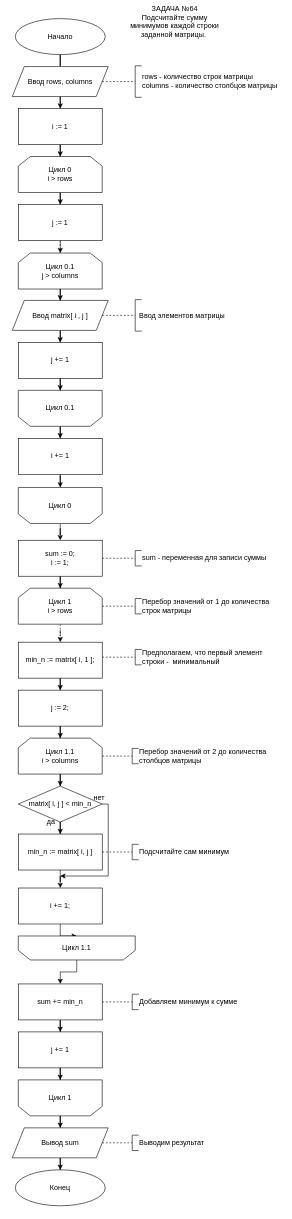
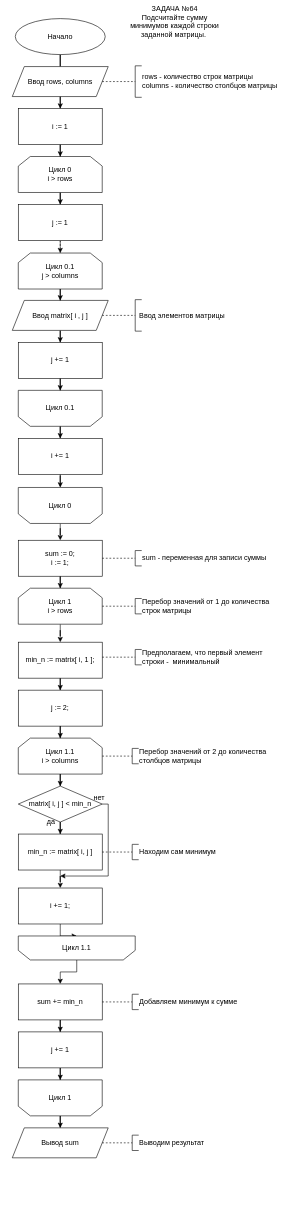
- <mxCell id="7" style="edgeStyle=orthogonalEdgeStyle;rounded=0;orthogonalLoop=1;jettySize=auto;html=1;dashed=1;" parent="1" source="8" target="10" edge="1"><mxGeometry relative="1" as="geometry" /></mxCell>
+ <mxCell id="7" style="edgeStyle=orthogonalEdgeStyle;rounded=0;orthogonalLoop=1;jettySize=auto;html=1;" parent="1" source="8" target="10" edge="1"><mxGeometry relative="1" as="geometry" /></mxCell>
- <mxCell id="46" value="Подсчитайте сам минимум" style="text;html=1;align=left;verticalAlign=middle;whiteSpace=wrap;rounded=0;" parent="1" vertex="1"><mxGeometry x="230" y="1405" width="230" height="30" as="geometry" /></mxCell>
+ <mxCell id="46" value="Находим сам минимум" style="text;html=1;align=left;verticalAlign=middle;whiteSpace=wrap;rounded=0;" parent="1" vertex="1"><mxGeometry x="230" y="1405" width="230" height="30" as="geometry" /></mxCell>
- <mxCell id="30" style="edgeStyle=orthogonalEdgeStyle;rounded=0;orthogonalLoop=1;jettySize=auto;html=1;" parent="1" source="31" target="6" edge="1"><mxGeometry relative="1" as="geometry" /></mxCell>
- <mxCell id="6" value="Конец" style="ellipse;whiteSpace=wrap;html=1;" parent="1" vertex="1"><mxGeometry x="25" y="1950" width="150" height="60" as="geometry" /></mxCell>
